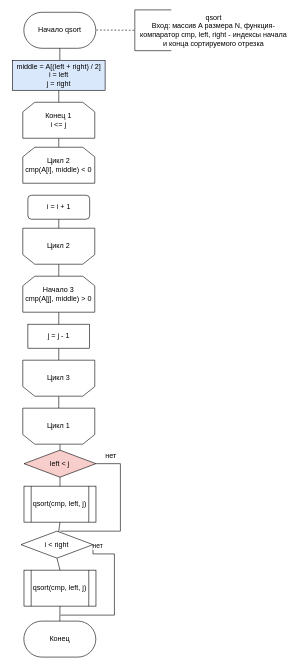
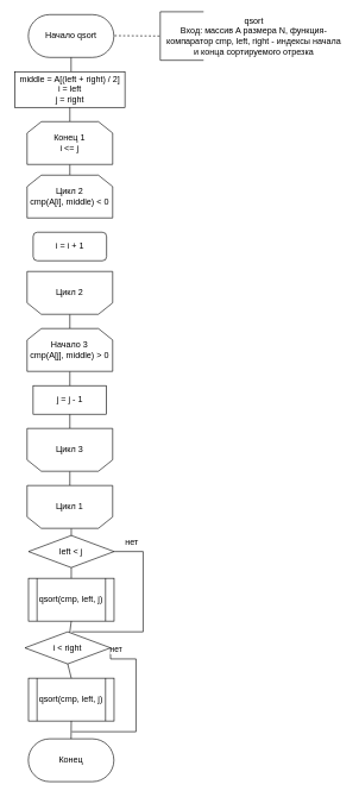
- <mxCell id="8" value="middle = A[(left + right) / 2]&lt;br&gt;i = left&lt;br&gt;j = right" style="rounded=0;whiteSpace=wrap;html=1;fillColor=#dae8fc;" parent="1" vertex="1"><mxGeometry x="20" y="100" width="154.5" height="50" as="geometry" /></mxCell>
+ <mxCell id="8" value="middle = A[(left + right) / 2]&lt;br&gt;i = left&lt;br&gt;j = right" style="rounded=0;whiteSpace=wrap;html=1;" parent="1" vertex="1"><mxGeometry x="20" y="100" width="154.5" height="50" as="geometry" /></mxCell>
- <mxCell id="12" value="" style="endArrow=none;html=1;entryX=0.5;entryY=1;entryDx=0;entryDy=0;exitX=0.5;exitY=0;exitDx=0;exitDy=0;" parent="1" source="30" target="11" edge="1"><mxGeometry width="50" height="50" relative="1" as="geometry"><mxPoint x="98.5" y="385" as="sourcePoint" /><mxPoint x="100" y="365" as="targetPoint" /></mxGeometry></mxCell>
- <mxCell id="16" value="left &amp;lt; j" style="rhombus;whiteSpace=wrap;html=1;fillColor=#f8cecc;" parent="1" vertex="1"><mxGeometry x="39.25" y="750" width="120" height="45" as="geometry" /></mxCell>
+ <mxCell id="16" value="left &amp;lt; j" style="rhombus;whiteSpace=wrap;html=1;" parent="1" vertex="1"><mxGeometry x="39.25" y="750" width="120" height="45" as="geometry" /></mxCell>
